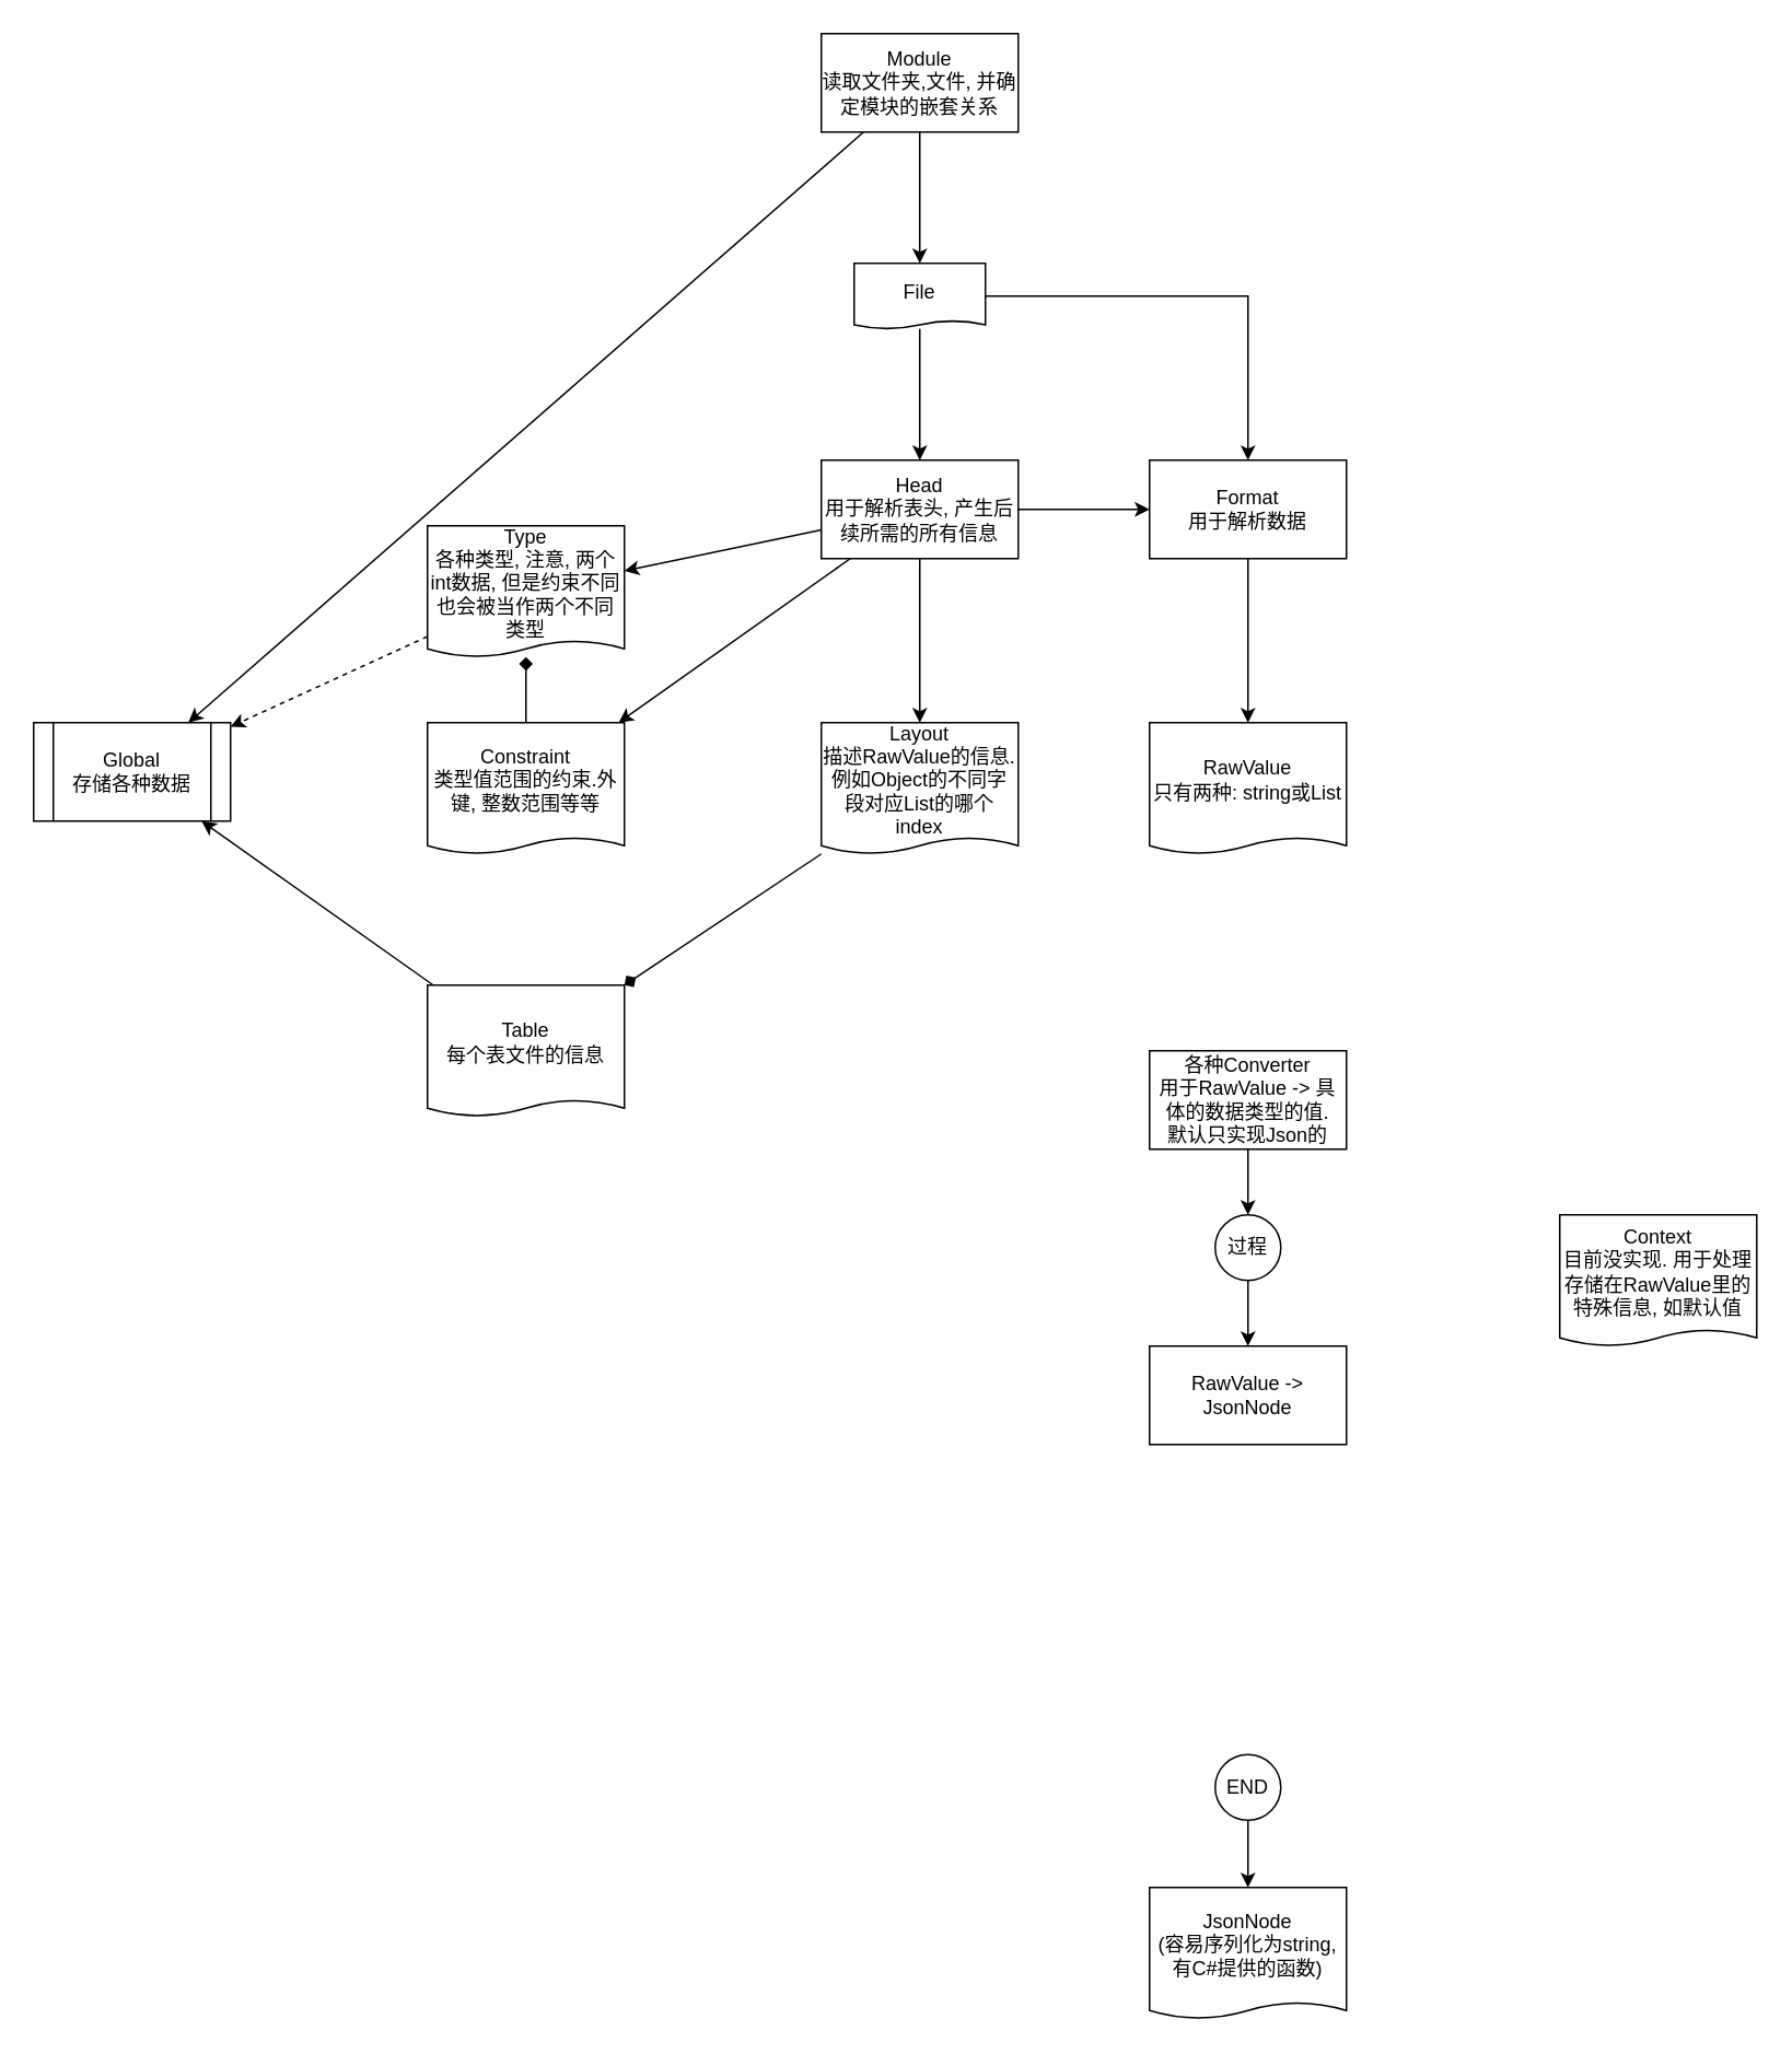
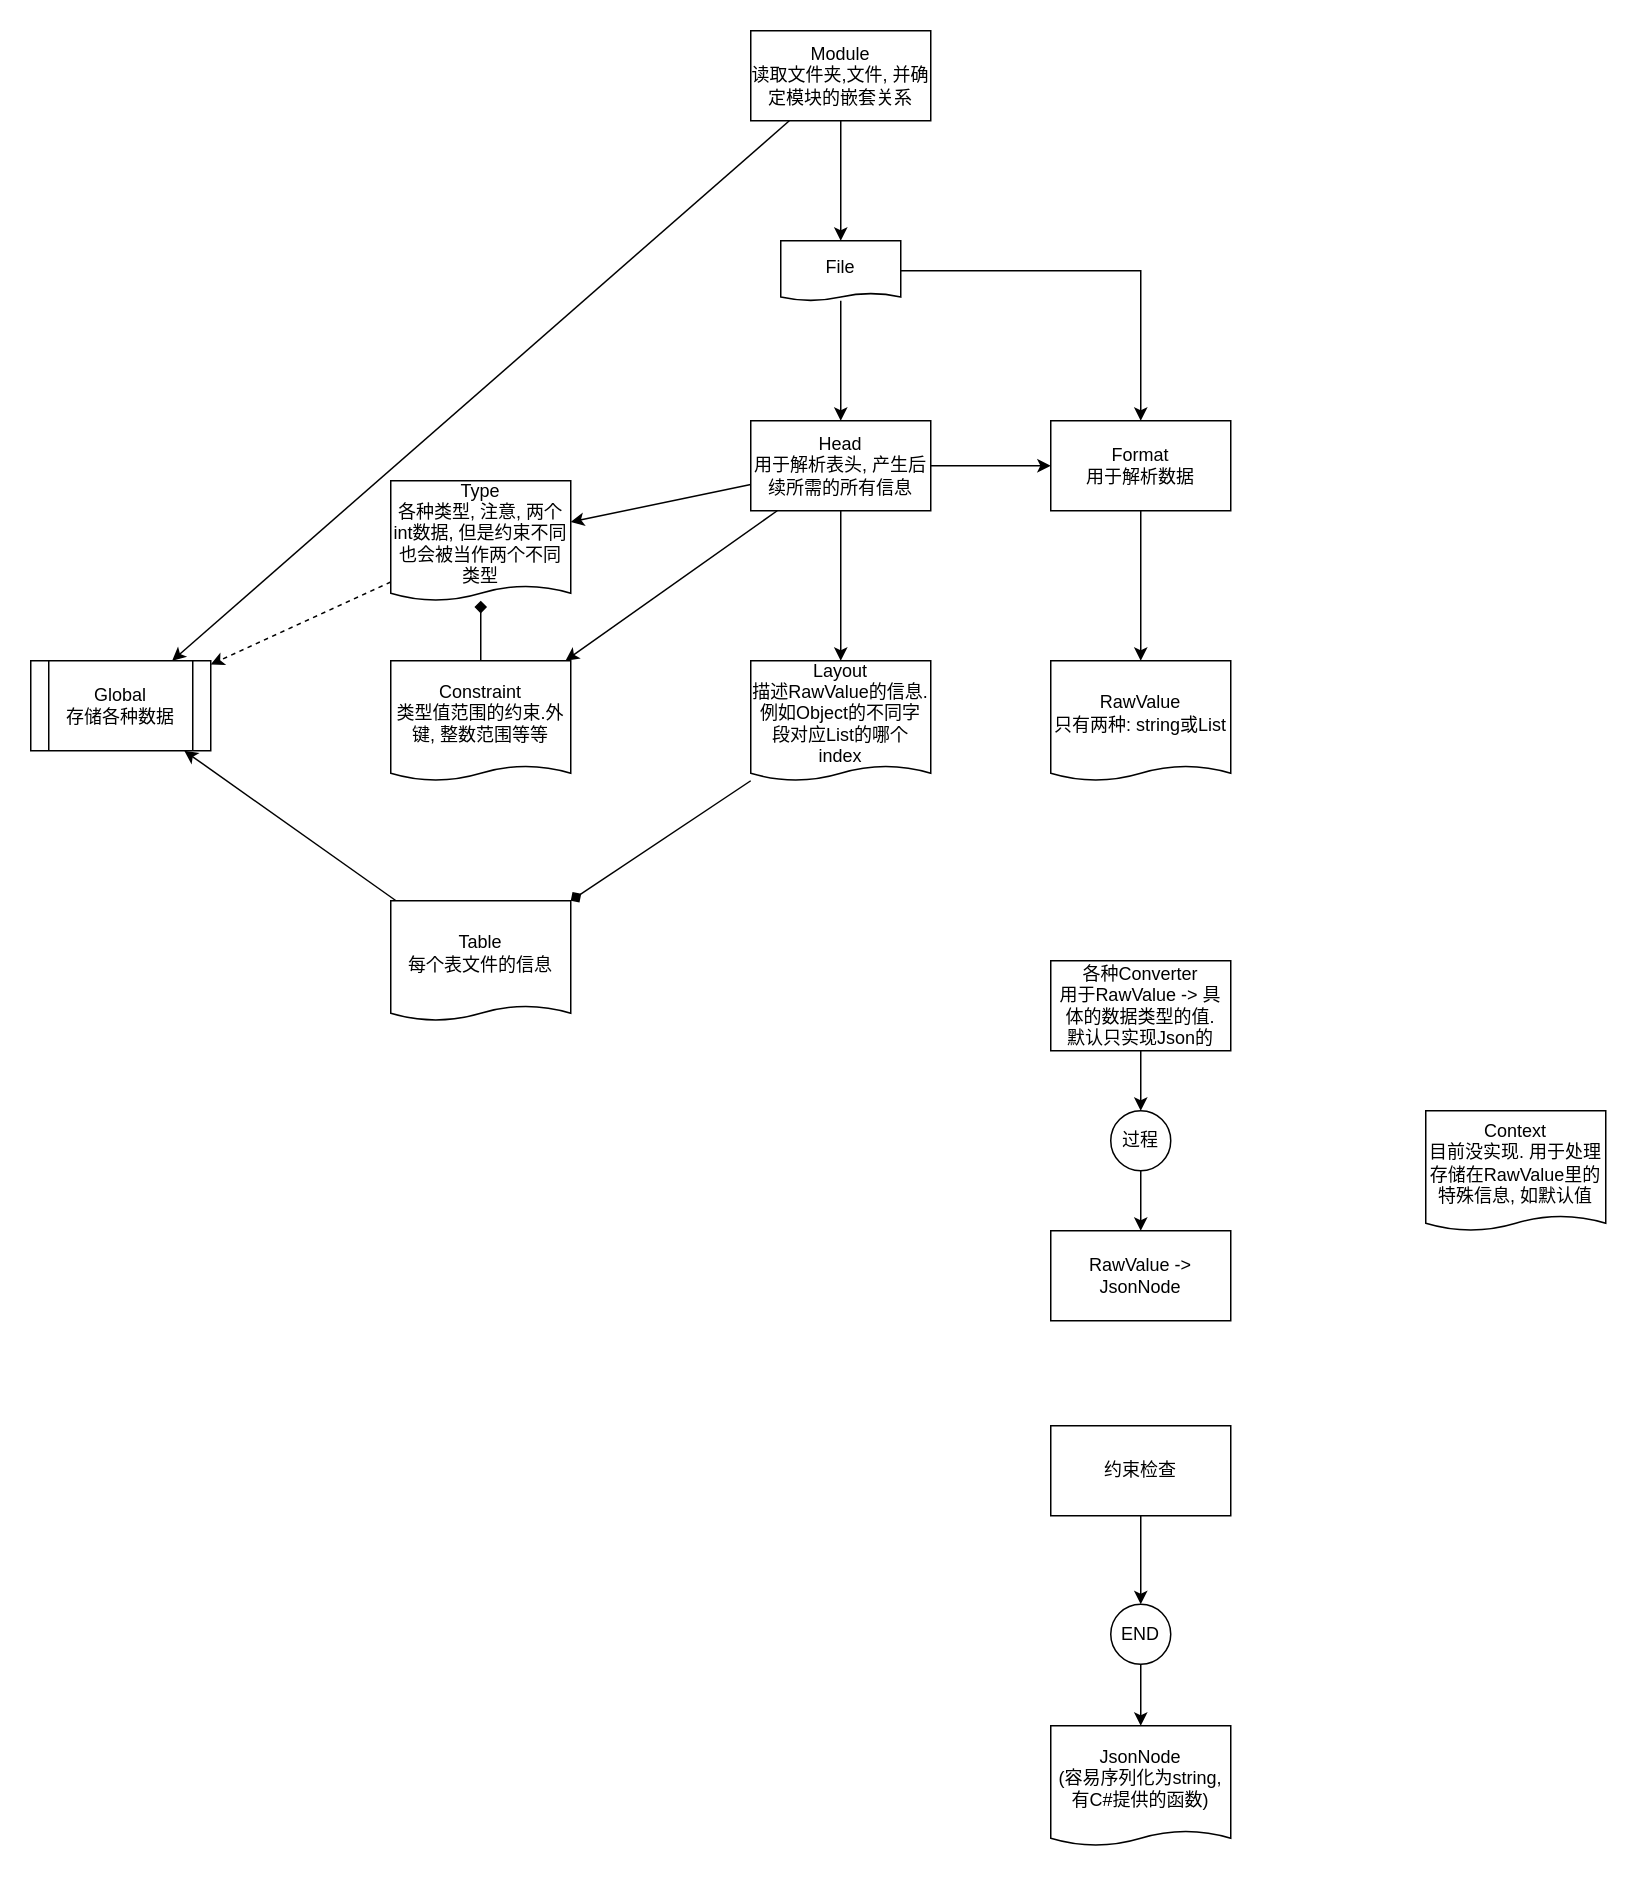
+ <mxCell id="32" value="约束检查" style="rounded=0;whiteSpace=wrap;html=1;" parent="1" vertex="1"><mxGeometry x="700" y="950" width="120" height="60" as="geometry" /></mxCell>
+ <mxCell id="28" style="rounded=0;orthogonalLoop=1;jettySize=auto;html=1;" parent="1" source="32" target="27" edge="1"><mxGeometry relative="1" as="geometry" /></mxCell>
